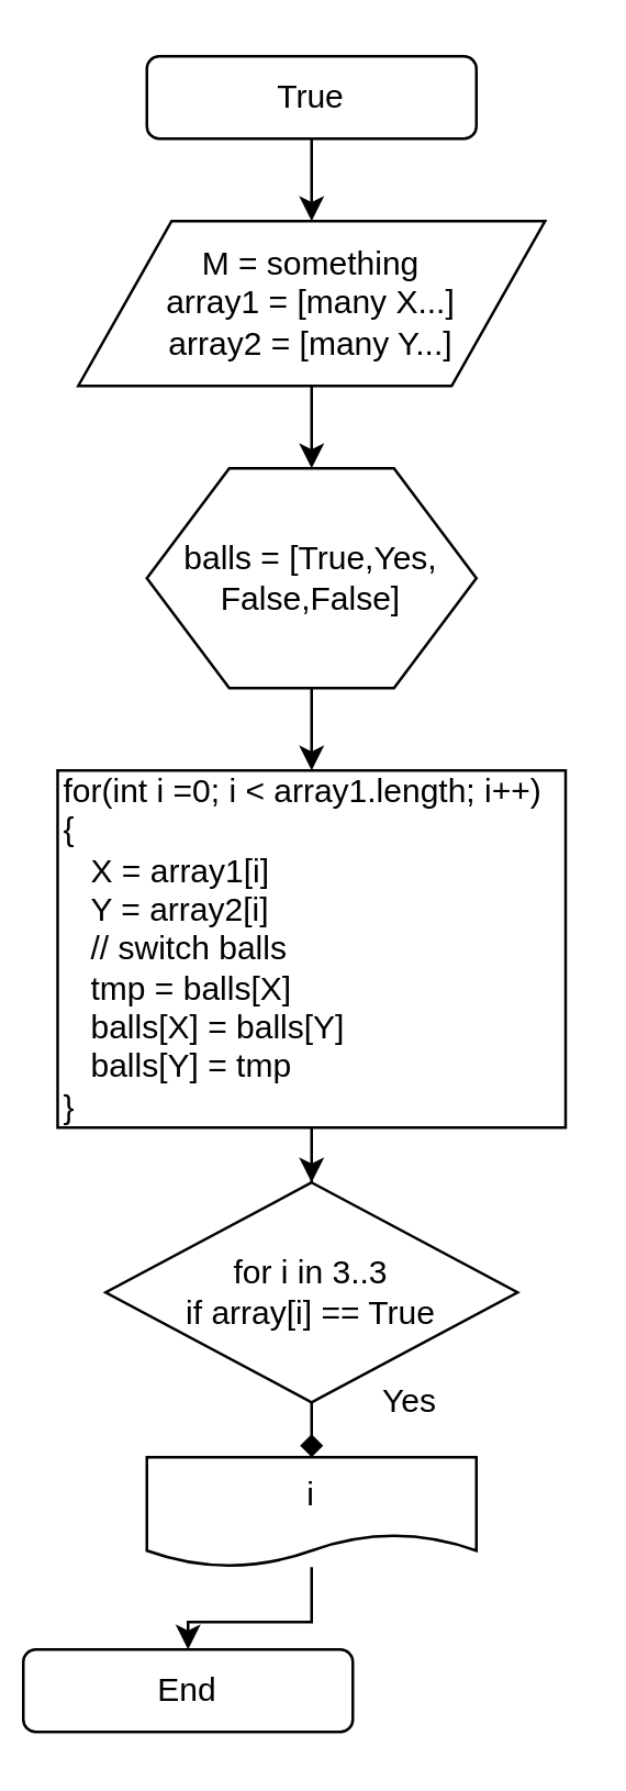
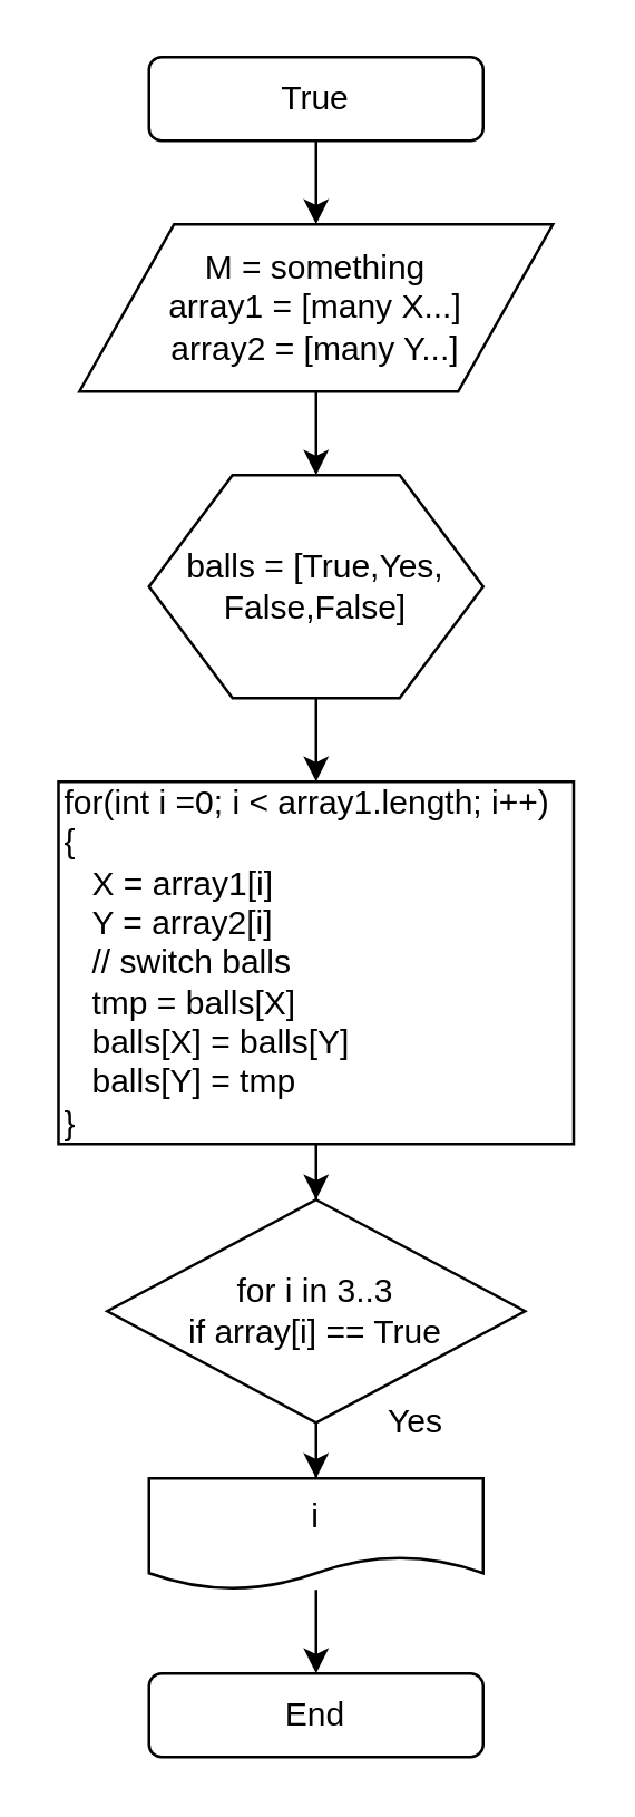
- <mxCell id="12" value="" style="edgeStyle=orthogonalEdgeStyle;rounded=0;orthogonalLoop=1;jettySize=auto;html=1;endArrow=diamond;" edge="1" parent="1" source="13" target="11"><mxGeometry relative="1" as="geometry" /></mxCell>
+ <mxCell id="12" value="" style="edgeStyle=orthogonalEdgeStyle;rounded=0;orthogonalLoop=1;jettySize=auto;html=1;" edge="1" parent="1" source="13" target="11"><mxGeometry relative="1" as="geometry" /></mxCell>
- <mxCell id="14" value="End" style="rounded=1;whiteSpace=wrap;html=1;align=center;" vertex="1" parent="1"><mxGeometry x="8" y="600" width="120" height="30" as="geometry" /></mxCell>
+ <mxCell id="14" value="End" style="rounded=1;whiteSpace=wrap;html=1;align=center;" vertex="1" parent="1"><mxGeometry x="53" y="600" width="120" height="30" as="geometry" /></mxCell>
